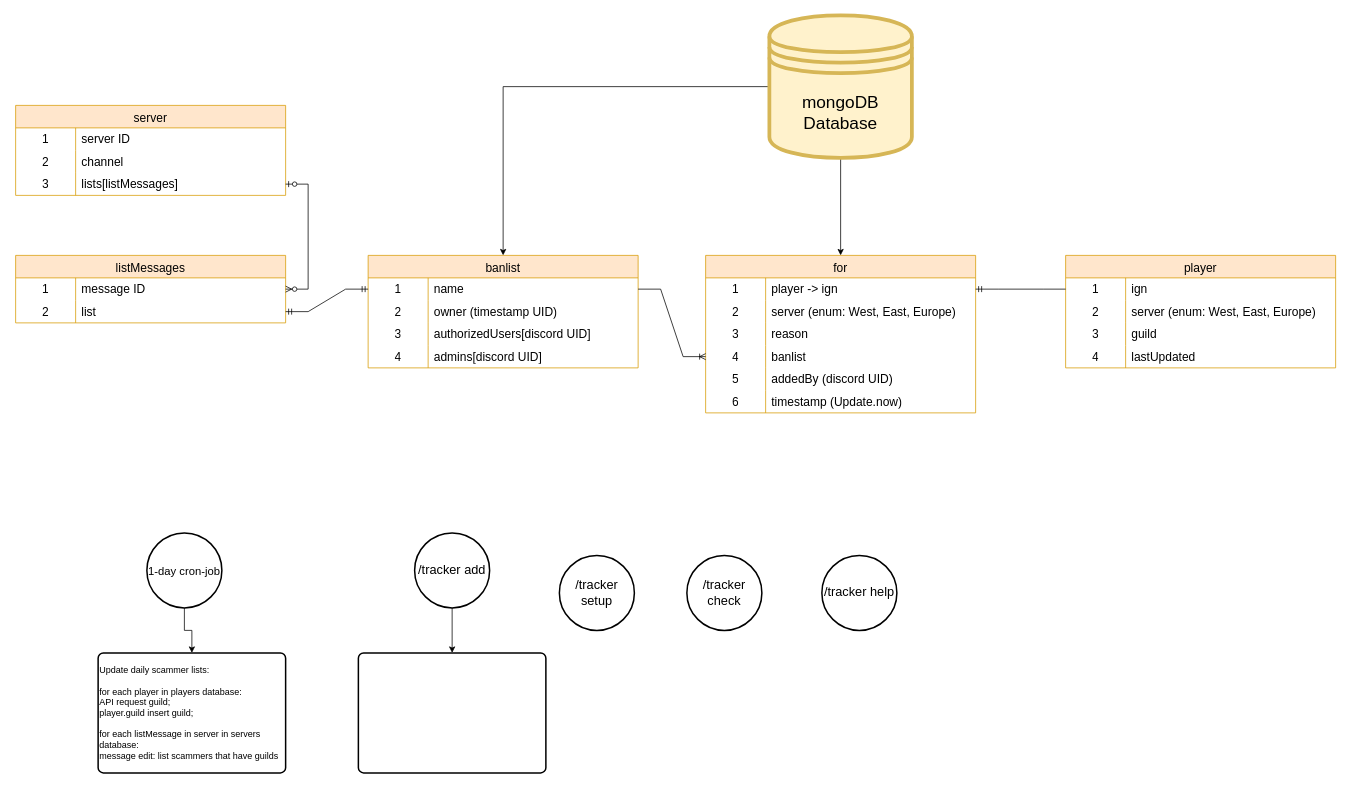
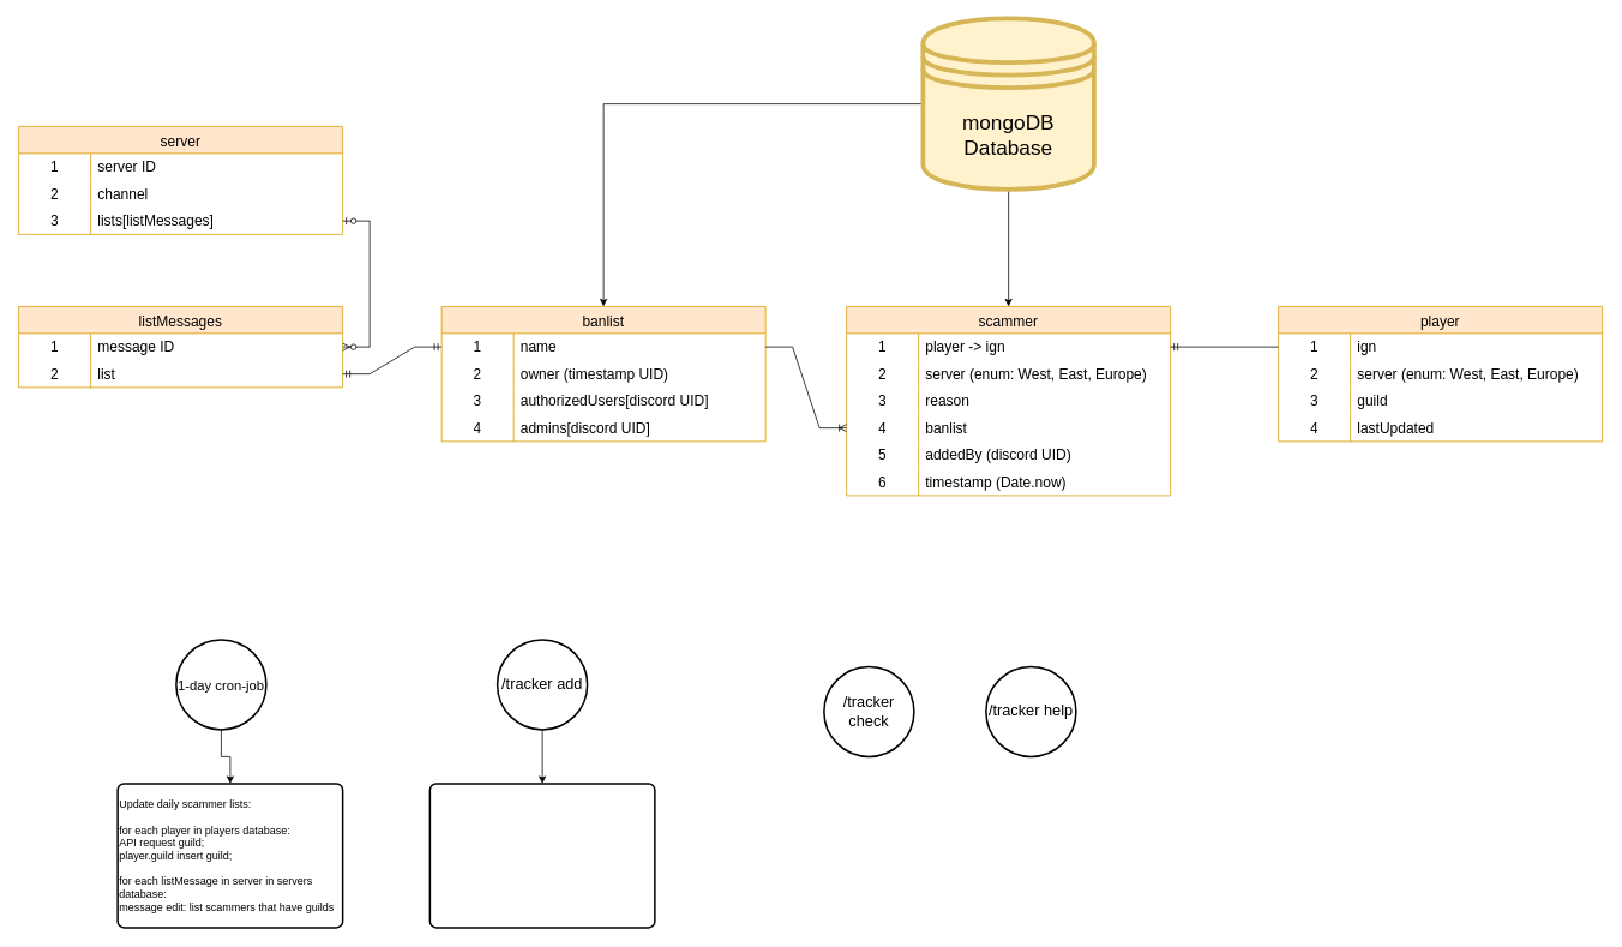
- <mxCell id="5" value="for" style="shape=table;startSize=30;container=1;collapsible=0;childLayout=tableLayout;fixedRows=1;rowLines=0;fontStyle=0;strokeColor=#d79b00;fontSize=16;fillColor=#ffe6cc;" vertex="1" parent="1"><mxGeometry x="940" y="340" width="360" height="210" as="geometry" /></mxCell>
+ <mxCell id="5" value="scammer" style="shape=table;startSize=30;container=1;collapsible=0;childLayout=tableLayout;fixedRows=1;rowLines=0;fontStyle=0;strokeColor=#d79b00;fontSize=16;fillColor=#ffe6cc;" vertex="1" parent="1"><mxGeometry x="940" y="340" width="360" height="210" as="geometry" /></mxCell>
- <mxCell id="23" value="timestamp (Update.now)" style="shape=partialRectangle;html=1;whiteSpace=wrap;connectable=0;fillColor=none;top=0;left=0;bottom=0;right=0;align=left;spacingLeft=6;overflow=hidden;strokeColor=inherit;fontSize=16;" vertex="1" parent="21"><mxGeometry x="80" width="280" height="30" as="geometry"><mxRectangle width="280" height="30" as="alternateBounds" /></mxGeometry></mxCell>
+ <mxCell id="23" value="timestamp (Date.now)" style="shape=partialRectangle;html=1;whiteSpace=wrap;connectable=0;fillColor=none;top=0;left=0;bottom=0;right=0;align=left;spacingLeft=6;overflow=hidden;strokeColor=inherit;fontSize=16;" vertex="1" parent="21"><mxGeometry x="80" width="280" height="30" as="geometry"><mxRectangle width="280" height="30" as="alternateBounds" /></mxGeometry></mxCell>
- <mxCell id="56" value="&lt;font style=&quot;font-size: 17px;&quot;&gt;/tracker setup&lt;/font&gt;" style="strokeWidth=2;html=1;shape=mxgraph.flowchart.start_2;whiteSpace=wrap;" vertex="1" parent="1"><mxGeometry x="745" y="740" width="100" height="100" as="geometry" /></mxCell>
